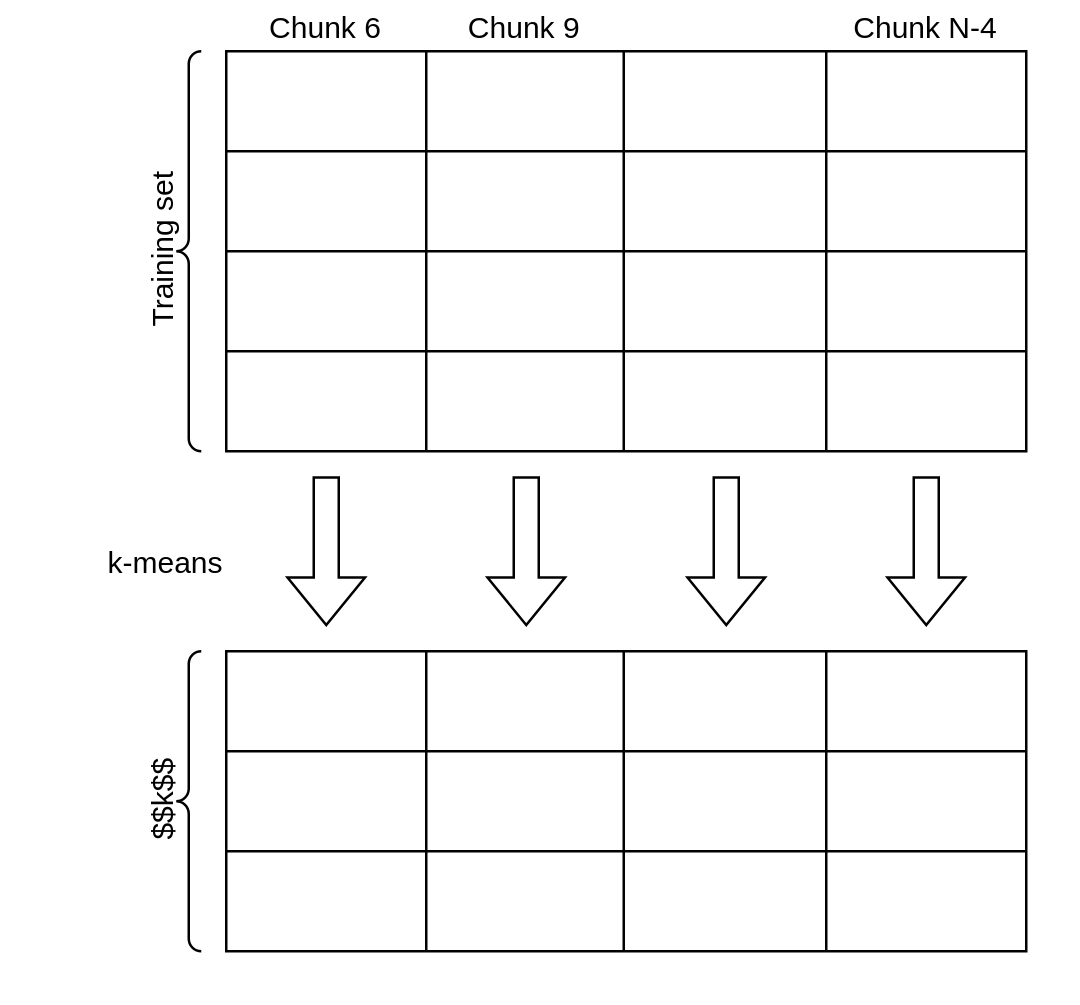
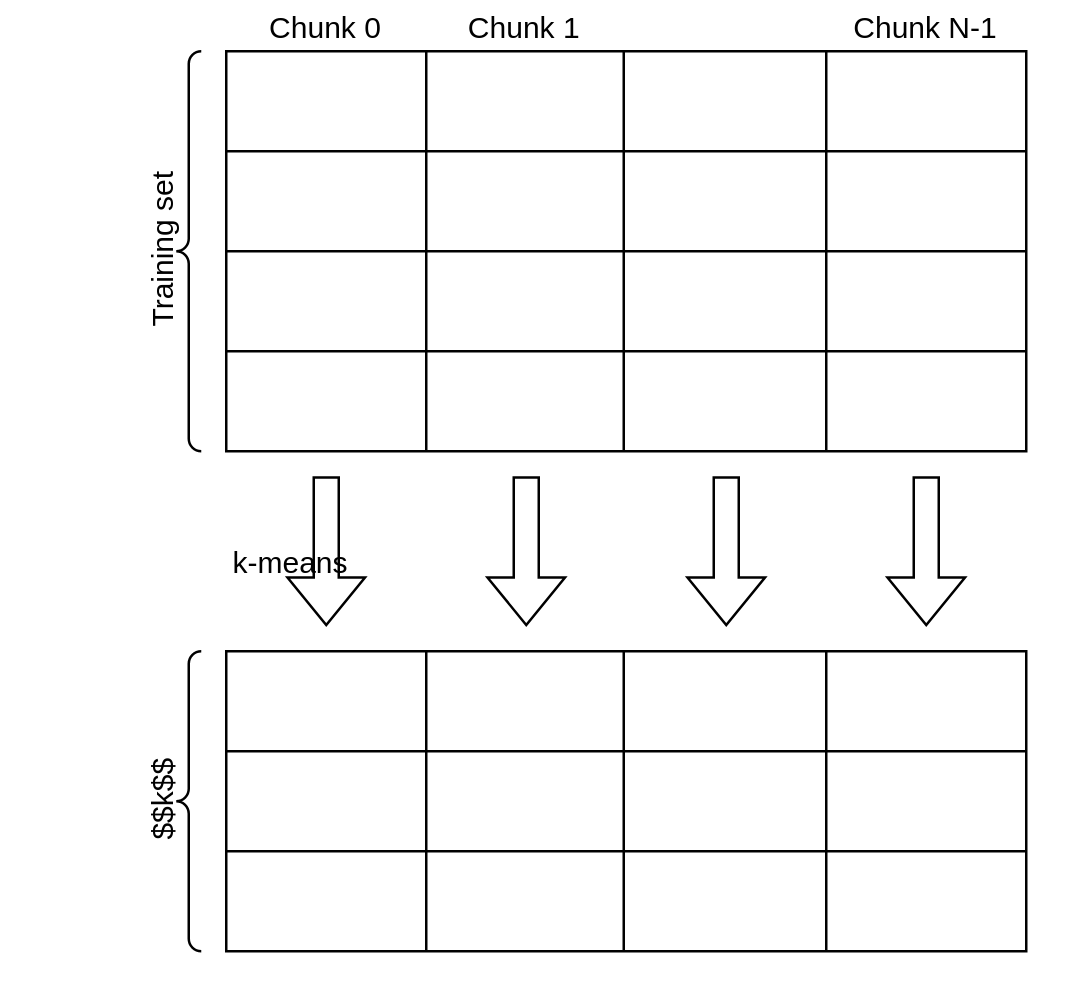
- <mxCell id="4" value="Chunk 6" style="shape=partialRectangle;html=1;whiteSpace=wrap;connectable=0;strokeColor=inherit;overflow=hidden;fillColor=none;top=0;left=0;bottom=0;right=0;pointerEvents=1;fontSize=12;labelPosition=center;verticalLabelPosition=top;align=center;verticalAlign=bottom;" vertex="1" parent="3"><mxGeometry width="80" height="40" as="geometry"><mxRectangle width="80" height="40" as="alternateBounds" /></mxGeometry></mxCell>
+ <mxCell id="4" value="Chunk 0" style="shape=partialRectangle;html=1;whiteSpace=wrap;connectable=0;strokeColor=inherit;overflow=hidden;fillColor=none;top=0;left=0;bottom=0;right=0;pointerEvents=1;fontSize=12;labelPosition=center;verticalLabelPosition=top;align=center;verticalAlign=bottom;" vertex="1" parent="3"><mxGeometry width="80" height="40" as="geometry"><mxRectangle width="80" height="40" as="alternateBounds" /></mxGeometry></mxCell>
- <mxCell id="5" value="Chunk 9" style="shape=partialRectangle;html=1;whiteSpace=wrap;connectable=0;strokeColor=inherit;overflow=hidden;fillColor=none;top=0;left=0;bottom=0;right=0;pointerEvents=1;fontSize=12;labelPosition=center;verticalLabelPosition=top;align=center;verticalAlign=bottom;" vertex="1" parent="3"><mxGeometry x="80" width="79" height="40" as="geometry"><mxRectangle width="79" height="40" as="alternateBounds" /></mxGeometry></mxCell>
+ <mxCell id="5" value="Chunk 1" style="shape=partialRectangle;html=1;whiteSpace=wrap;connectable=0;strokeColor=inherit;overflow=hidden;fillColor=none;top=0;left=0;bottom=0;right=0;pointerEvents=1;fontSize=12;labelPosition=center;verticalLabelPosition=top;align=center;verticalAlign=bottom;" vertex="1" parent="3"><mxGeometry x="80" width="79" height="40" as="geometry"><mxRectangle width="79" height="40" as="alternateBounds" /></mxGeometry></mxCell>
- <mxCell id="7" value="Chunk N-4" style="shape=partialRectangle;html=1;whiteSpace=wrap;connectable=0;strokeColor=inherit;overflow=hidden;fillColor=none;top=0;left=0;bottom=0;right=0;pointerEvents=1;fontSize=12;labelPosition=center;verticalLabelPosition=top;align=center;verticalAlign=bottom;" vertex="1" parent="3"><mxGeometry x="240" width="80" height="40" as="geometry"><mxRectangle width="80" height="40" as="alternateBounds" /></mxGeometry></mxCell>
+ <mxCell id="7" value="Chunk N-1" style="shape=partialRectangle;html=1;whiteSpace=wrap;connectable=0;strokeColor=inherit;overflow=hidden;fillColor=none;top=0;left=0;bottom=0;right=0;pointerEvents=1;fontSize=12;labelPosition=center;verticalLabelPosition=top;align=center;verticalAlign=bottom;" vertex="1" parent="3"><mxGeometry x="240" width="80" height="40" as="geometry"><mxRectangle width="80" height="40" as="alternateBounds" /></mxGeometry></mxCell>
- <mxCell id="45" value="k-means" style="text;html=1;align=right;verticalAlign=middle;resizable=0;points=[];autosize=1;strokeColor=none;fillColor=none;" vertex="1" parent="1"><mxGeometry x="20" y="210" width="70" height="30" as="geometry" /></mxCell>
+ <mxCell id="45" value="k-means" style="text;html=1;align=right;verticalAlign=middle;resizable=0;points=[];autosize=1;strokeColor=none;fillColor=none;" vertex="1" parent="1"><mxGeometry x="70" y="210" width="70" height="30" as="geometry" /></mxCell>
